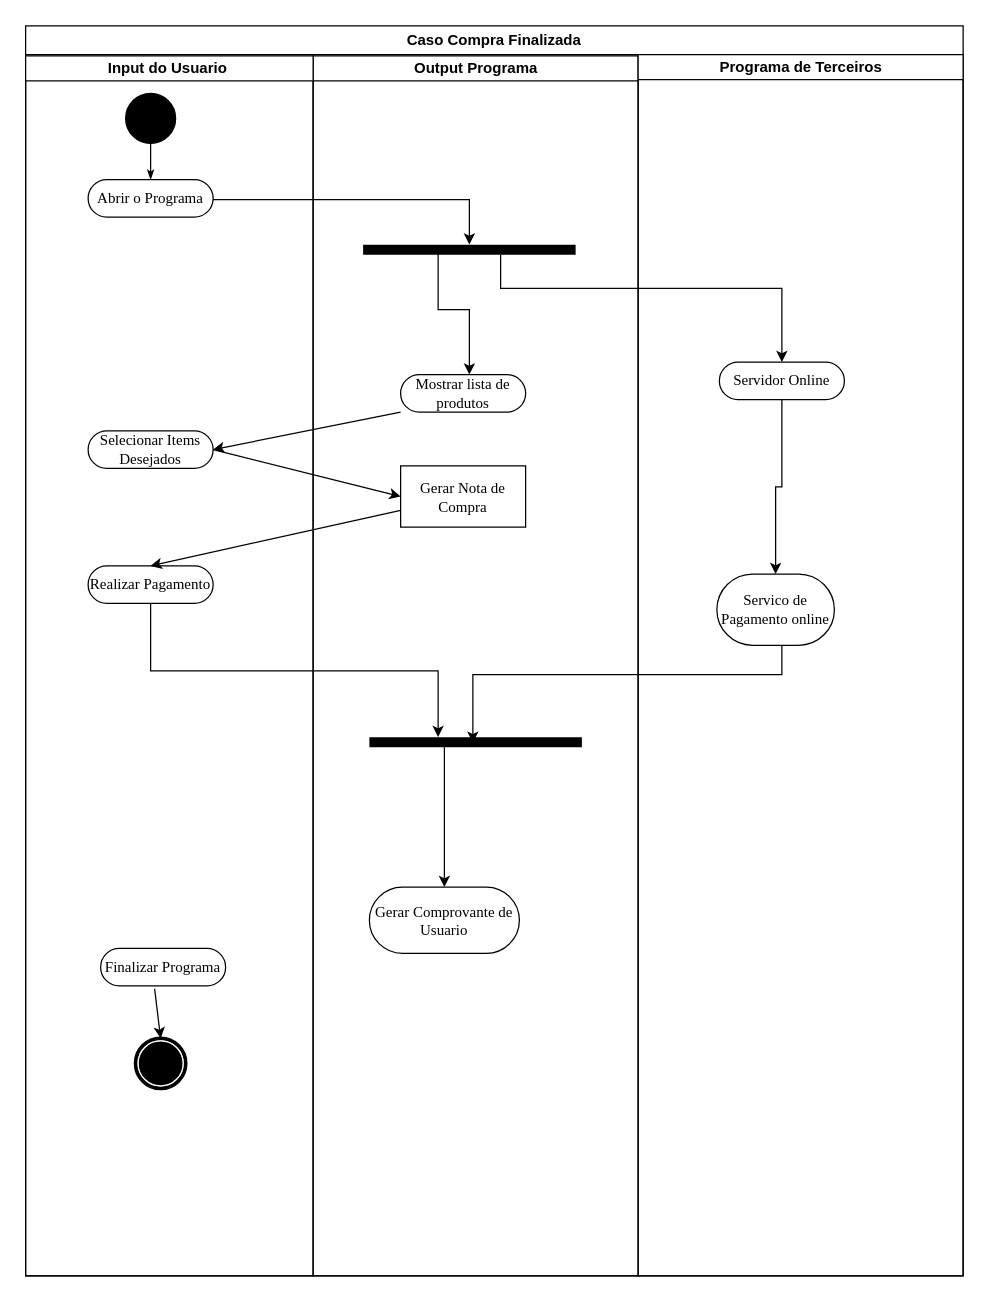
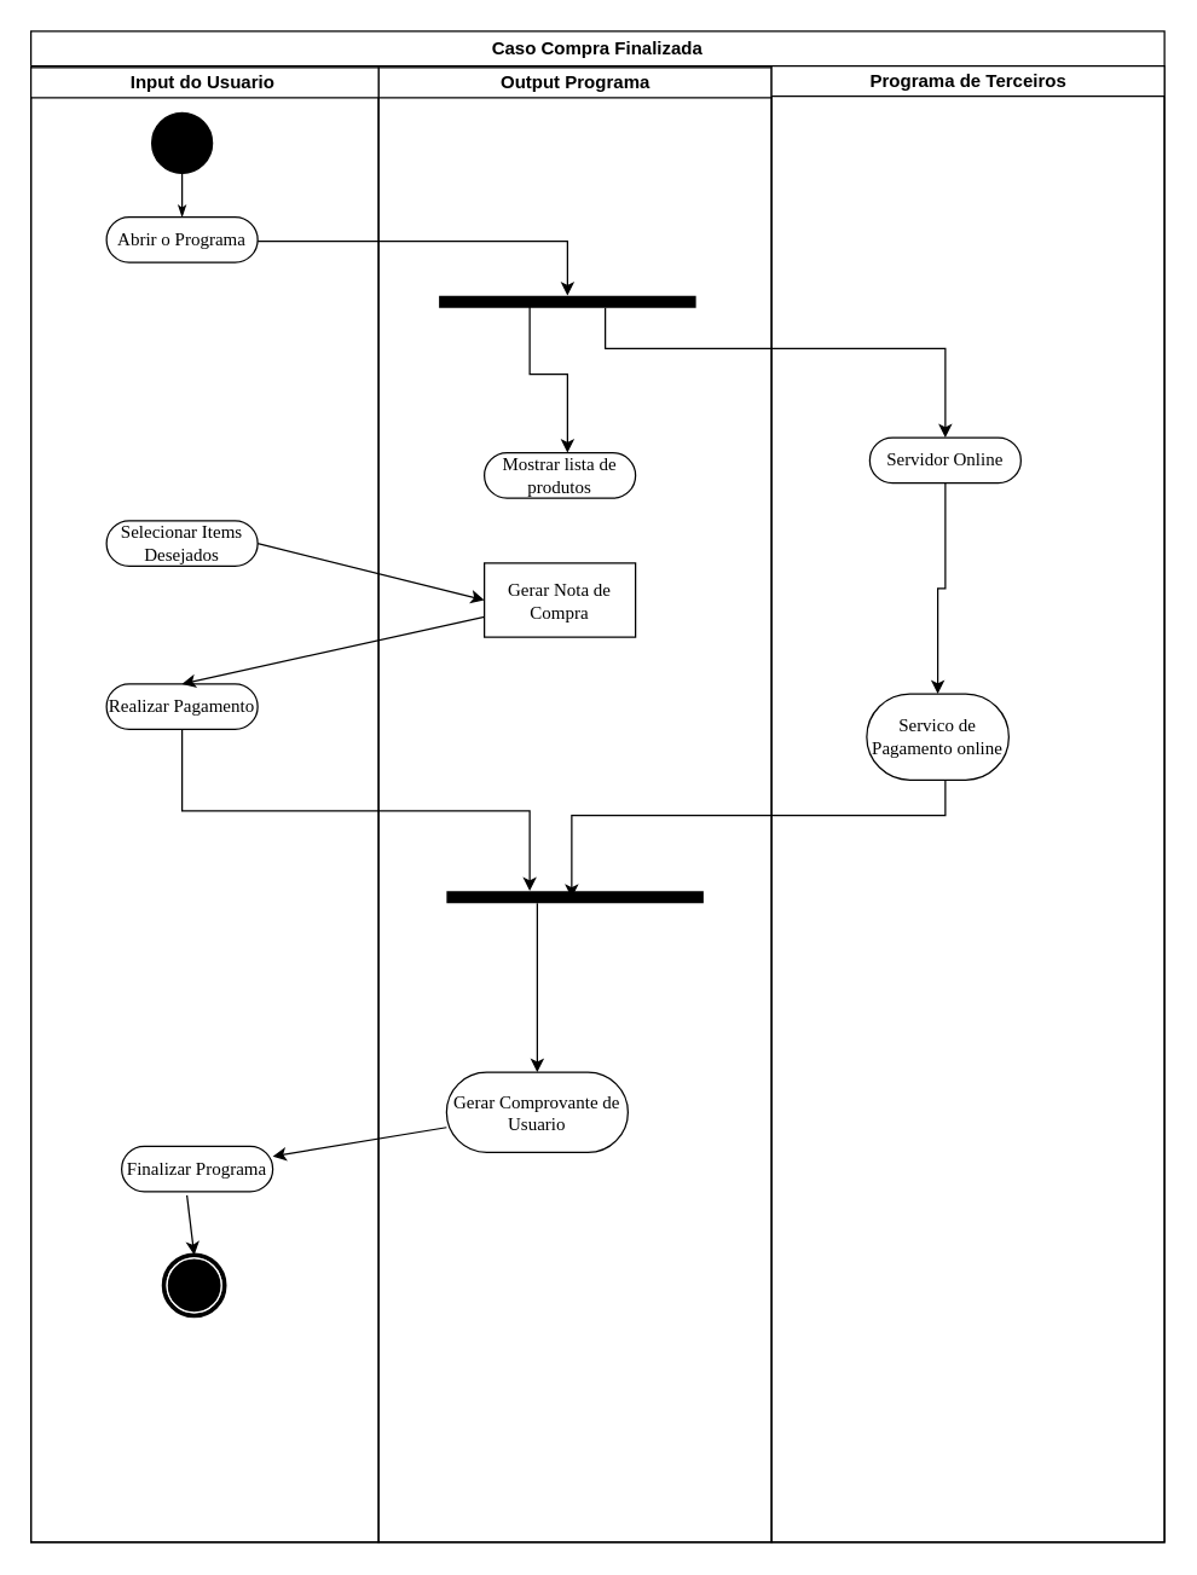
- <mxCell id="29" value="" style="endArrow=classic;html=1;rounded=0;exitX=0;exitY=1;exitDx=0;exitDy=0;entryX=1;entryY=0.5;entryDx=0;entryDy=0;" edge="1" parent="2" source="4" target="23"><mxGeometry width="50" height="50" relative="1" as="geometry"><mxPoint x="280" y="387.5" as="sourcePoint" /><mxPoint x="385" y="387" as="targetPoint" /></mxGeometry></mxCell>
+ <mxCell id="13" value="" style="endArrow=classic;html=1;rounded=0;" edge="1" parent="3" source="9" target="10"><mxGeometry width="50" height="50" relative="1" as="geometry"><mxPoint x="115" y="755" as="sourcePoint" /><mxPoint x="85" y="905" as="targetPoint" /><Array as="points" /></mxGeometry></mxCell>
